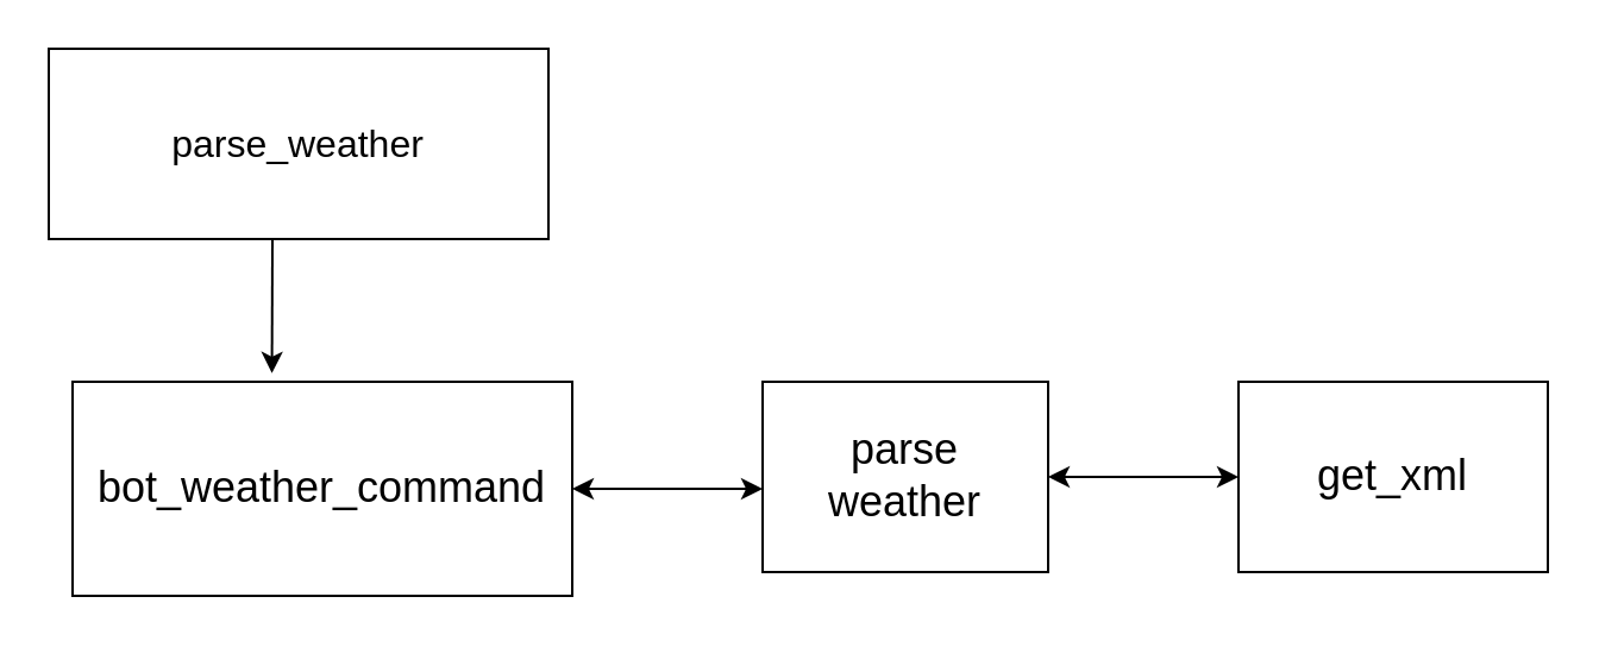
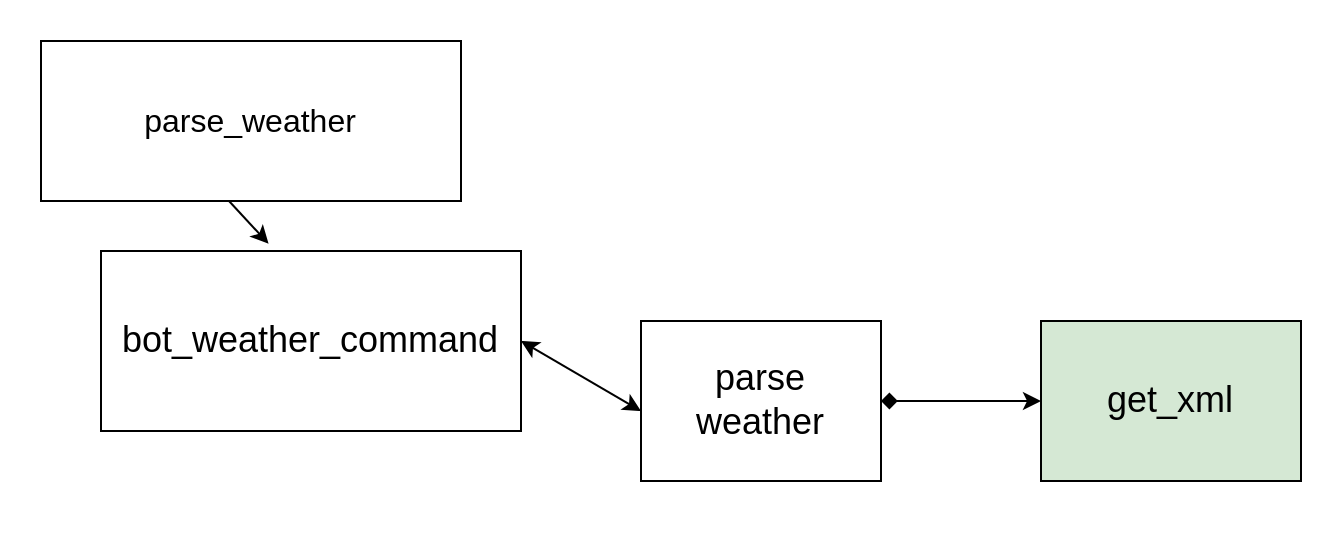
- <mxCell id="8" value="" style="endArrow=classic;startArrow=classic;html=1;fontSize=18;exitX=0;exitY=0.5;exitDx=0;exitDy=0;entryX=1;entryY=0.5;entryDx=0;entryDy=0;" edge="1" parent="1" source="5" target="4"><mxGeometry width="50" height="50" relative="1" as="geometry"><mxPoint x="330" y="240" as="sourcePoint" /><mxPoint x="380" y="190" as="targetPoint" /></mxGeometry></mxCell>
+ <mxCell id="8" value="" style="endArrow=diamond;startArrow=classic;html=1;fontSize=18;exitX=0;exitY=0.5;exitDx=0;exitDy=0;entryX=1;entryY=0.5;entryDx=0;entryDy=0;" edge="1" parent="1" source="5" target="4"><mxGeometry width="50" height="50" relative="1" as="geometry"><mxPoint x="330" y="240" as="sourcePoint" /><mxPoint x="380" y="190" as="targetPoint" /></mxGeometry></mxCell>
- <mxCell id="5" value="get_xml" style="rounded=0;whiteSpace=wrap;html=1;fontSize=18;" vertex="1" parent="1"><mxGeometry x="520" y="160" width="130" height="80" as="geometry" /></mxCell>
+ <mxCell id="5" value="get_xml" style="rounded=0;whiteSpace=wrap;html=1;fontSize=18;fillColor=#d5e8d4;" vertex="1" parent="1"><mxGeometry x="520" y="160" width="130" height="80" as="geometry" /></mxCell>
- <mxCell id="3" value="bot_weather_command" style="rounded=0;whiteSpace=wrap;html=1;fontSize=18;" vertex="1" parent="1"><mxGeometry x="30" y="160" width="210" height="90" as="geometry" /></mxCell>
+ <mxCell id="3" value="bot_weather_command" style="rounded=0;whiteSpace=wrap;html=1;fontSize=18;" vertex="1" parent="1"><mxGeometry x="50" y="125" width="210" height="90" as="geometry" /></mxCell>
